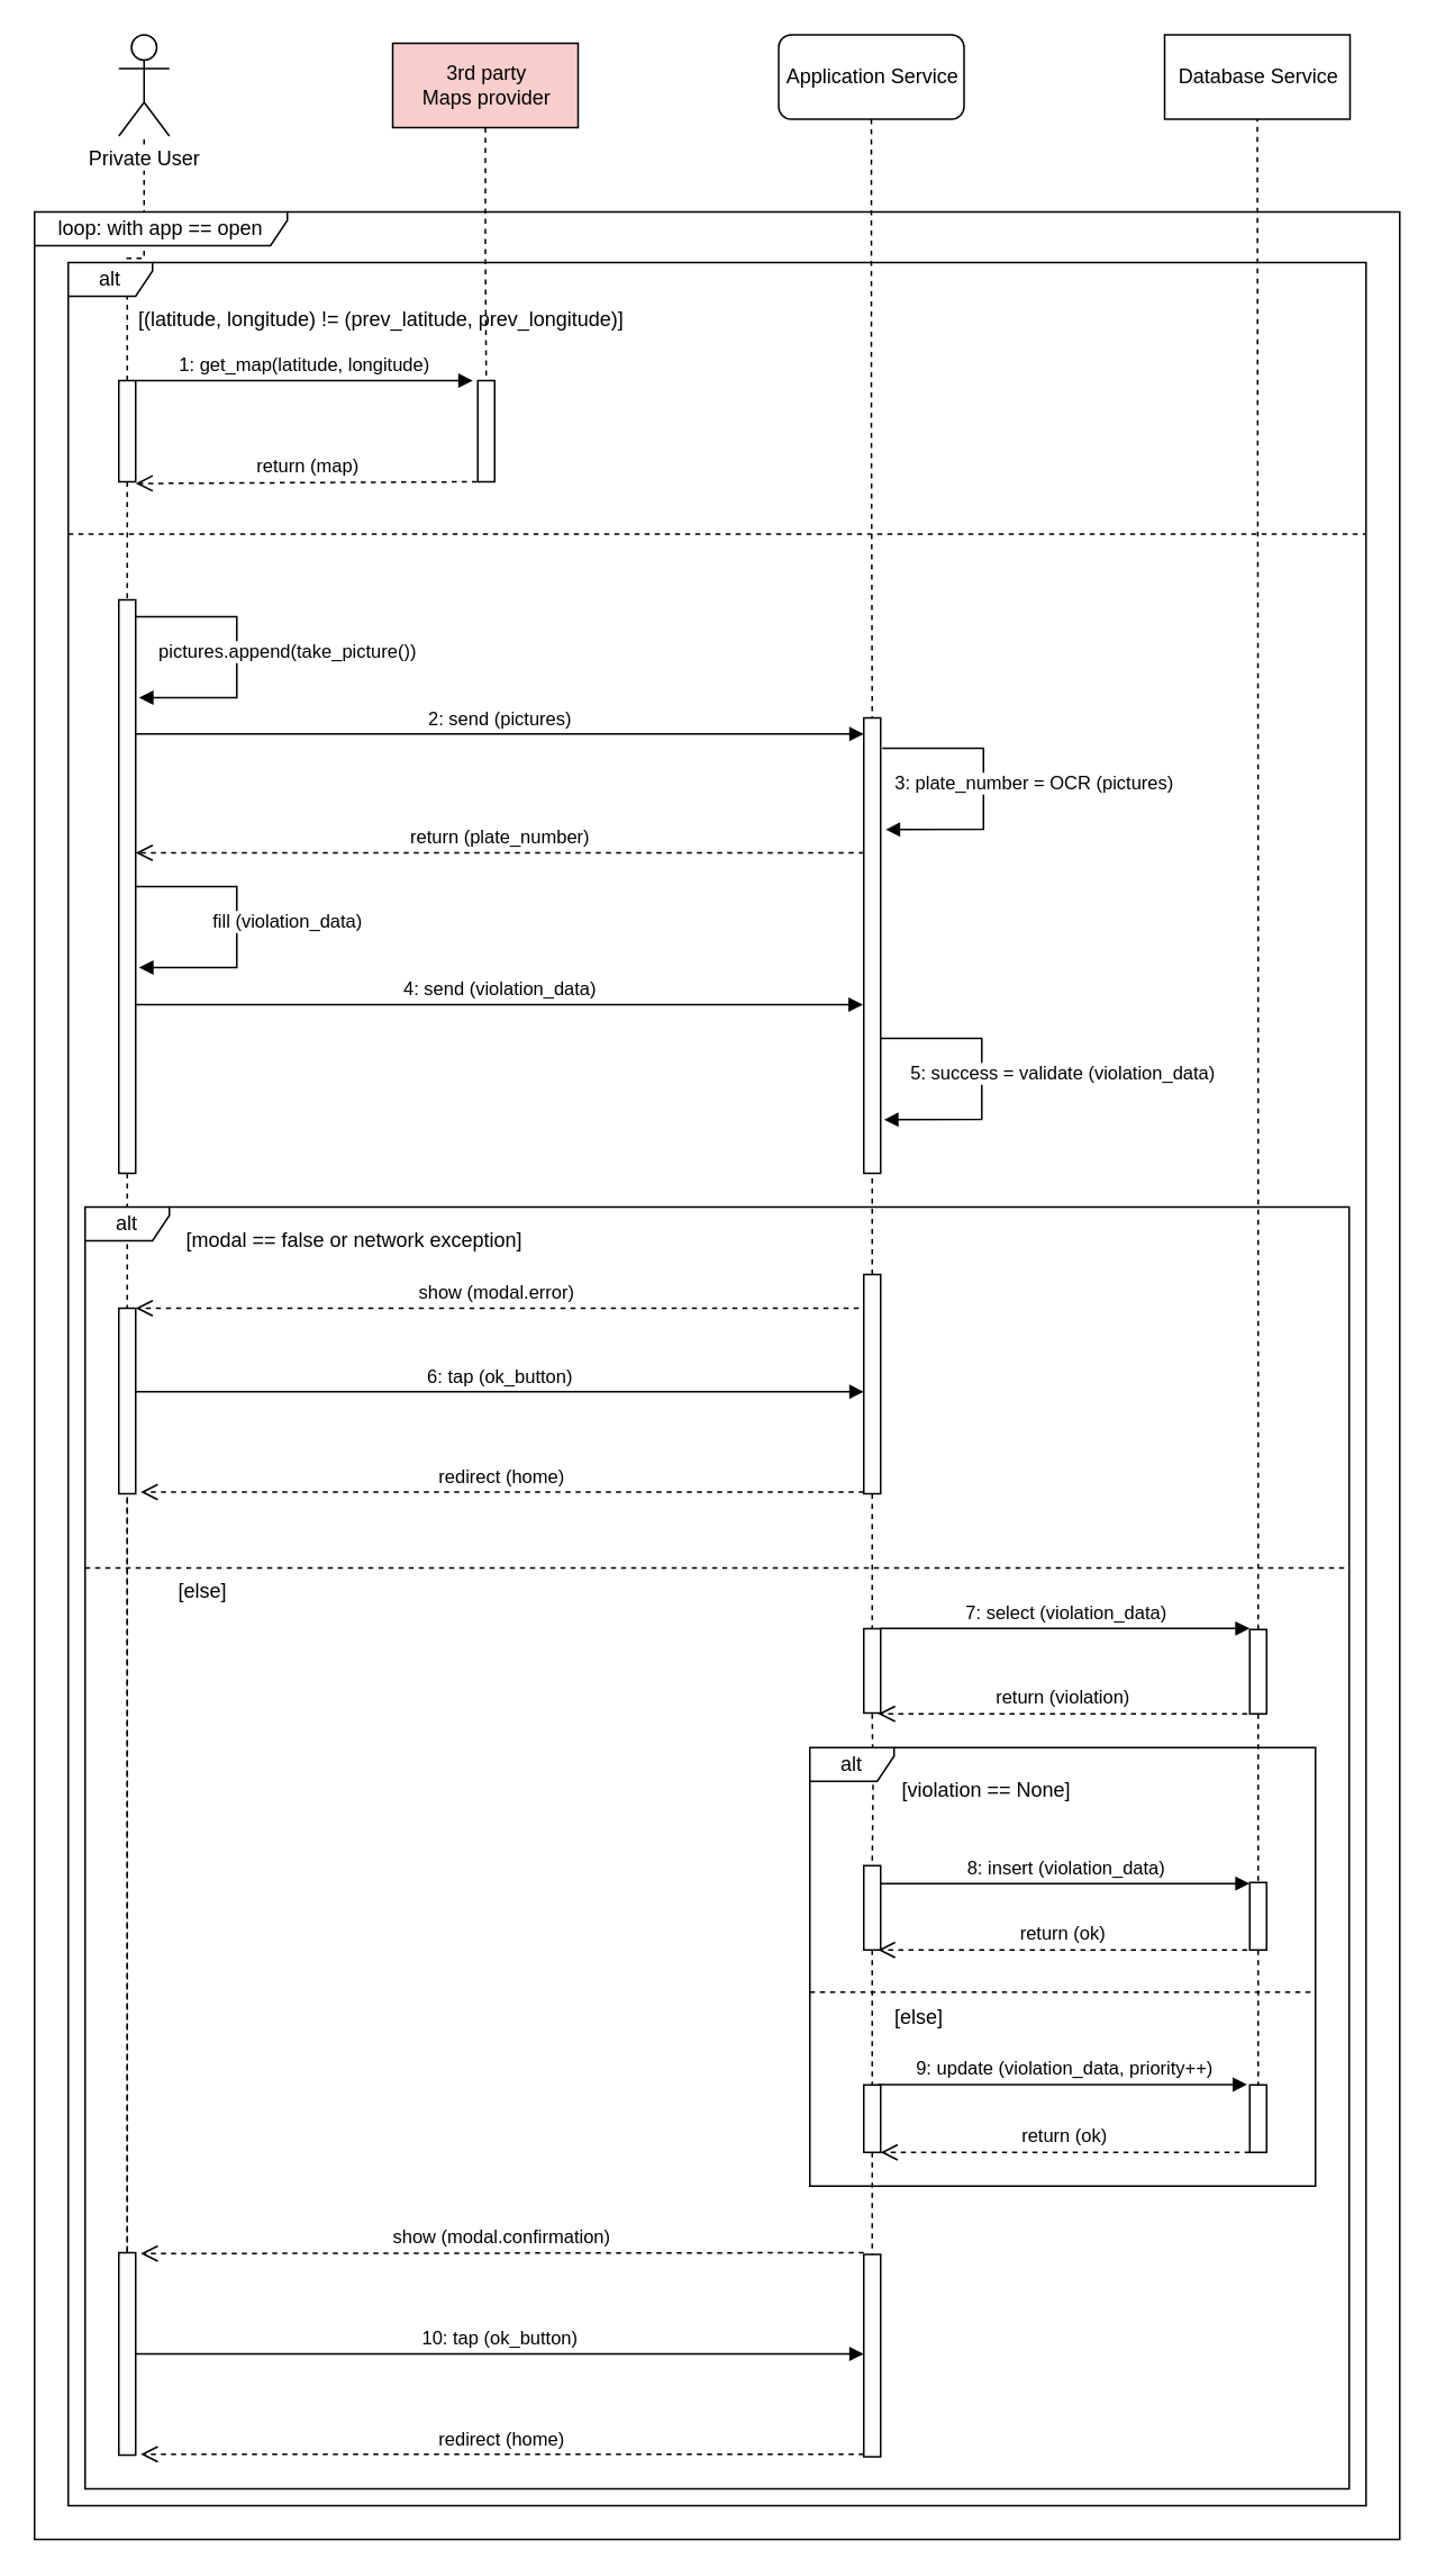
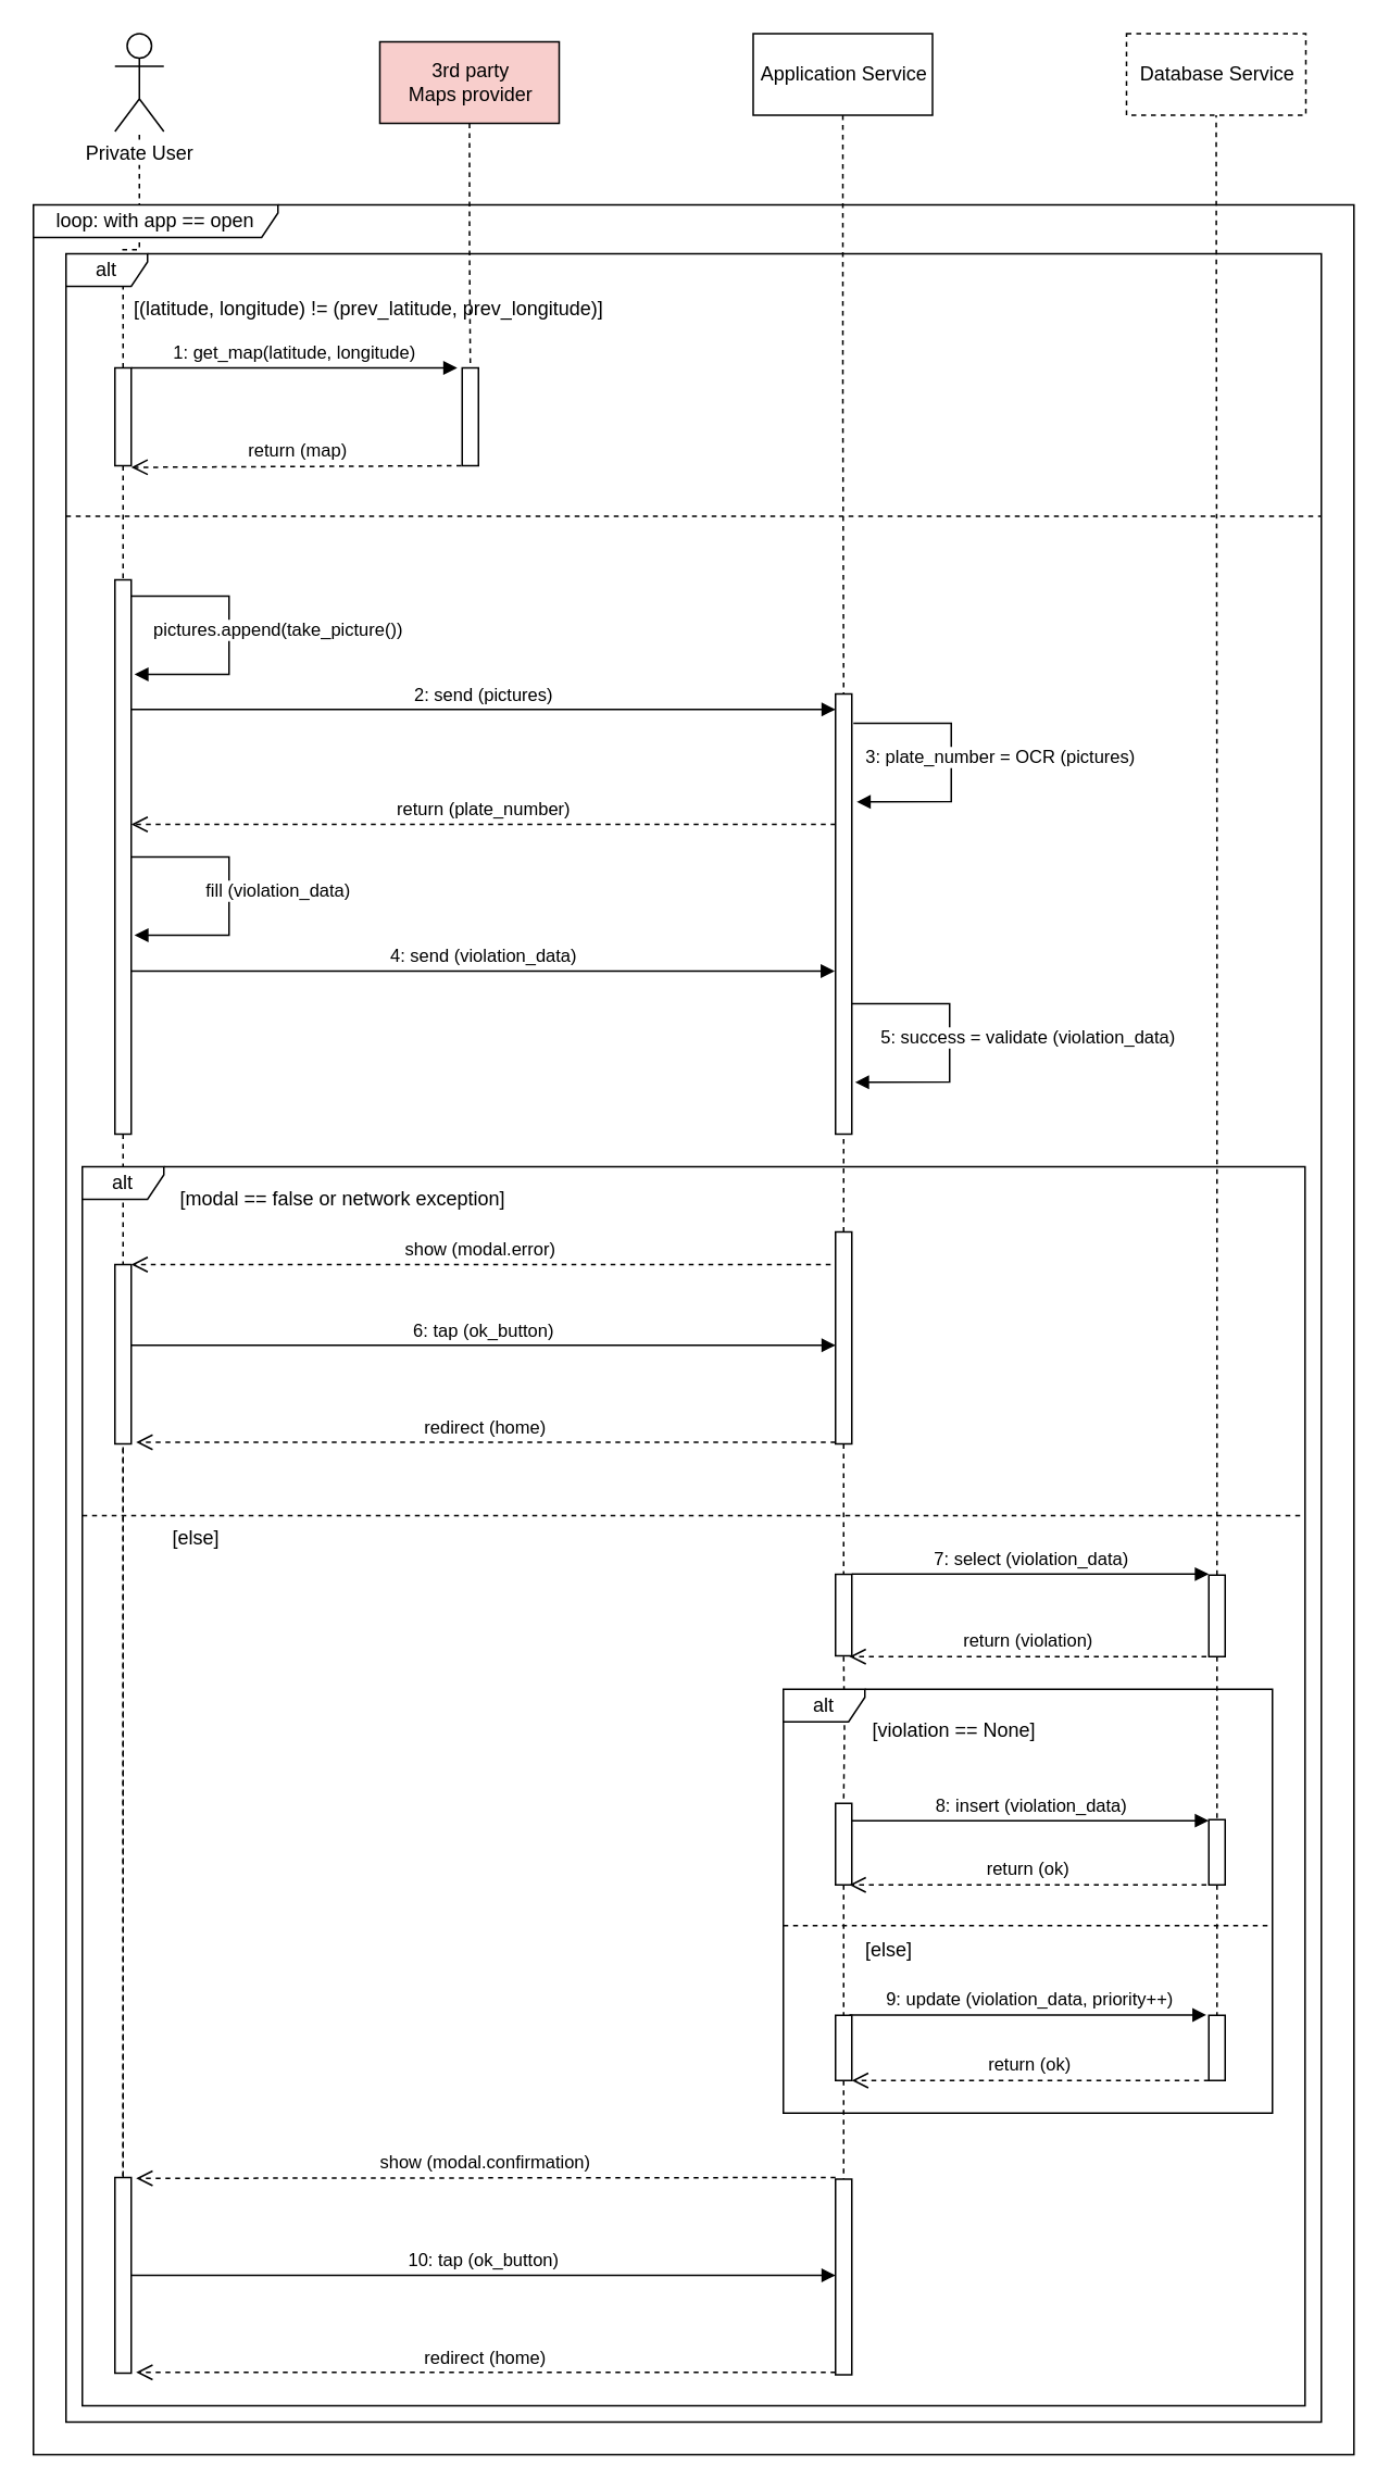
- <mxCell id="20" value="Application Service" style="html=1;rounded=1;" vertex="1" parent="1"><mxGeometry x="461.5" y="20" width="110" height="50" as="geometry" /></mxCell>
+ <mxCell id="20" value="Application Service" style="html=1;" vertex="1" parent="1"><mxGeometry x="461.5" y="20" width="110" height="50" as="geometry" /></mxCell>
- <mxCell id="18" value="Database Service" style="html=1;" vertex="1" parent="1"><mxGeometry x="690.5" y="20" width="110" height="50" as="geometry" /></mxCell>
+ <mxCell id="18" value="Database Service" style="html=1;dashed=1;" vertex="1" parent="1"><mxGeometry x="690.5" y="20" width="110" height="50" as="geometry" /></mxCell>
